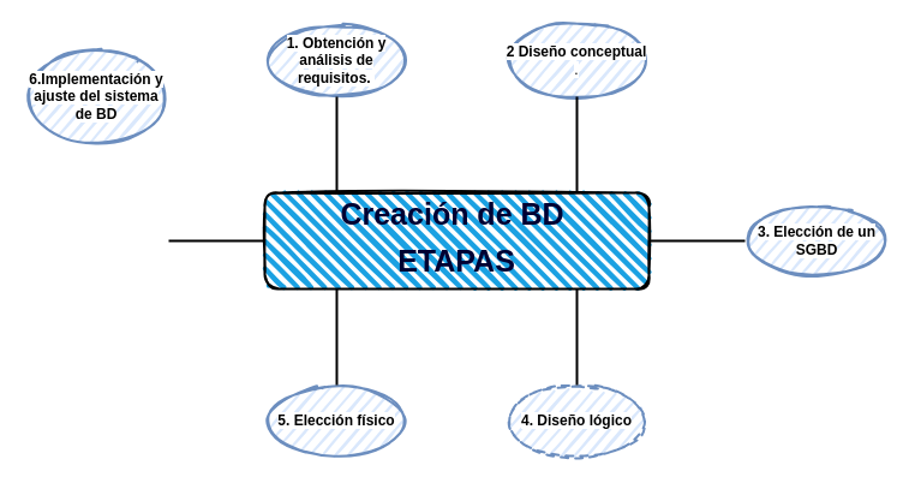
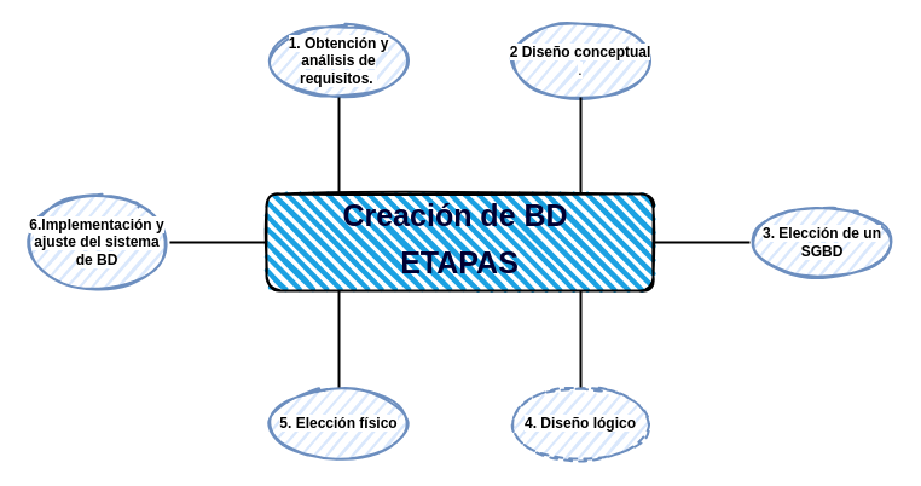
- <mxCell id="6" value="&lt;span style=&quot;background-color: rgb(255 , 255 , 255)&quot;&gt;&lt;b&gt;6.Implementaci&lt;/b&gt;&lt;/span&gt;&lt;b style=&quot;background-color: rgb(255 , 255 , 255)&quot;&gt;ón&amp;nbsp;&lt;/b&gt;&lt;span style=&quot;background-color: rgb(255 , 255 , 255)&quot;&gt;&lt;b&gt;y ajuste del sistema de BD&lt;/b&gt;&lt;/span&gt;" style="ellipse;whiteSpace=wrap;html=1;strokeWidth=2;fillWeight=2;hachureGap=8;fillColor=#dae8fc;fillStyle=dots;sketch=1;strokeColor=#6c8ebf;" vertex="1" parent="1"><mxGeometry x="20" y="40" width="120" height="80" as="geometry" /></mxCell>
+ <mxCell id="6" value="&lt;span style=&quot;background-color: rgb(255 , 255 , 255)&quot;&gt;&lt;b&gt;6.Implementaci&lt;/b&gt;&lt;/span&gt;&lt;b style=&quot;background-color: rgb(255 , 255 , 255)&quot;&gt;ón&amp;nbsp;&lt;/b&gt;&lt;span style=&quot;background-color: rgb(255 , 255 , 255)&quot;&gt;&lt;b&gt;y ajuste del sistema de BD&lt;/b&gt;&lt;/span&gt;" style="ellipse;whiteSpace=wrap;html=1;strokeWidth=2;fillWeight=2;hachureGap=8;fillColor=#dae8fc;fillStyle=dots;sketch=1;strokeColor=#6c8ebf;" vertex="1" parent="1"><mxGeometry x="20" y="160" width="120" height="80" as="geometry" /></mxCell>
